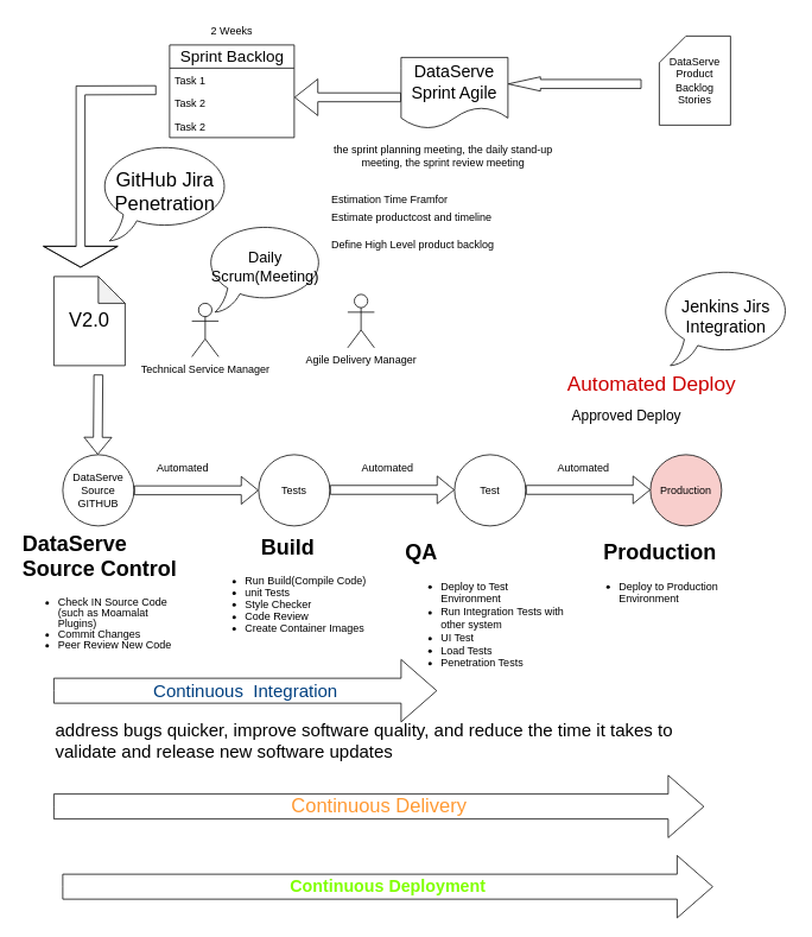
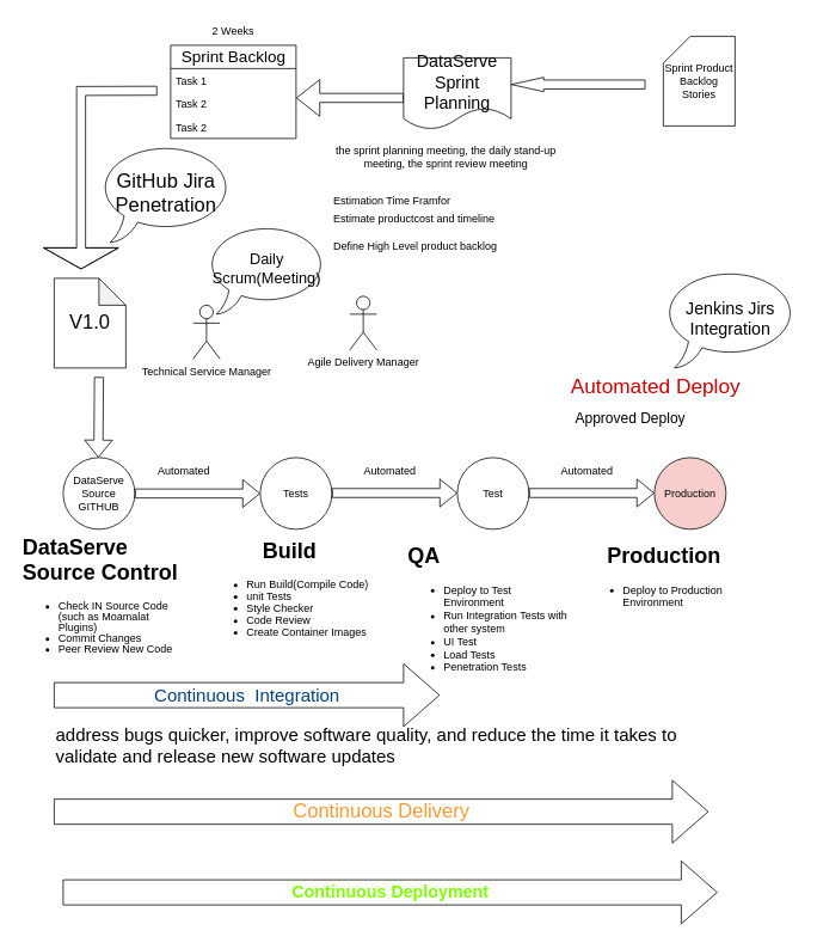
- <mxCell id="33" value="&lt;div align=&quot;center&quot;&gt;&lt;font style=&quot;font-size: 12px;&quot;&gt;DataServe Product Backlog &lt;br&gt;&lt;/font&gt;&lt;/div&gt;&lt;div align=&quot;center&quot;&gt;&lt;font style=&quot;font-size: 12px;&quot;&gt;Stories&lt;/font&gt;&lt;/div&gt;" style="shape=card;whiteSpace=wrap;html=1;" vertex="1" parent="1"><mxGeometry x="740" y="40" width="80" height="100" as="geometry" /></mxCell>
+ <mxCell id="33" value="&lt;div align=&quot;center&quot;&gt;&lt;font style=&quot;font-size: 12px;&quot;&gt;Sprint Product Backlog &lt;br&gt;&lt;/font&gt;&lt;/div&gt;&lt;div align=&quot;center&quot;&gt;&lt;font style=&quot;font-size: 12px;&quot;&gt;Stories&lt;/font&gt;&lt;/div&gt;" style="shape=card;whiteSpace=wrap;html=1;" vertex="1" parent="1"><mxGeometry x="740" y="40" width="80" height="100" as="geometry" /></mxCell>
- <mxCell id="24" value="DataServe Sprint Agile" style="shape=document;whiteSpace=wrap;html=1;boundedLbl=1;fontSize=19;" vertex="1" parent="1"><mxGeometry x="450" y="64" width="120" height="80" as="geometry" /></mxCell>
+ <mxCell id="24" value="DataServe Sprint Planning" style="shape=document;whiteSpace=wrap;html=1;boundedLbl=1;fontSize=19;" vertex="1" parent="1"><mxGeometry x="450" y="64" width="120" height="80" as="geometry" /></mxCell>
- <mxCell id="15" value="&lt;font style=&quot;font-size: 22px;&quot;&gt;V2.0&lt;/font&gt;" style="shape=note;whiteSpace=wrap;html=1;backgroundOutline=1;darkOpacity=0.05;" vertex="1" parent="1"><mxGeometry x="60" y="310" width="80" height="100" as="geometry" /></mxCell>
+ <mxCell id="15" value="&lt;font style=&quot;font-size: 22px;&quot;&gt;V1.0&lt;/font&gt;" style="shape=note;whiteSpace=wrap;html=1;backgroundOutline=1;darkOpacity=0.05;" vertex="1" parent="1"><mxGeometry x="60" y="310" width="80" height="100" as="geometry" /></mxCell>
